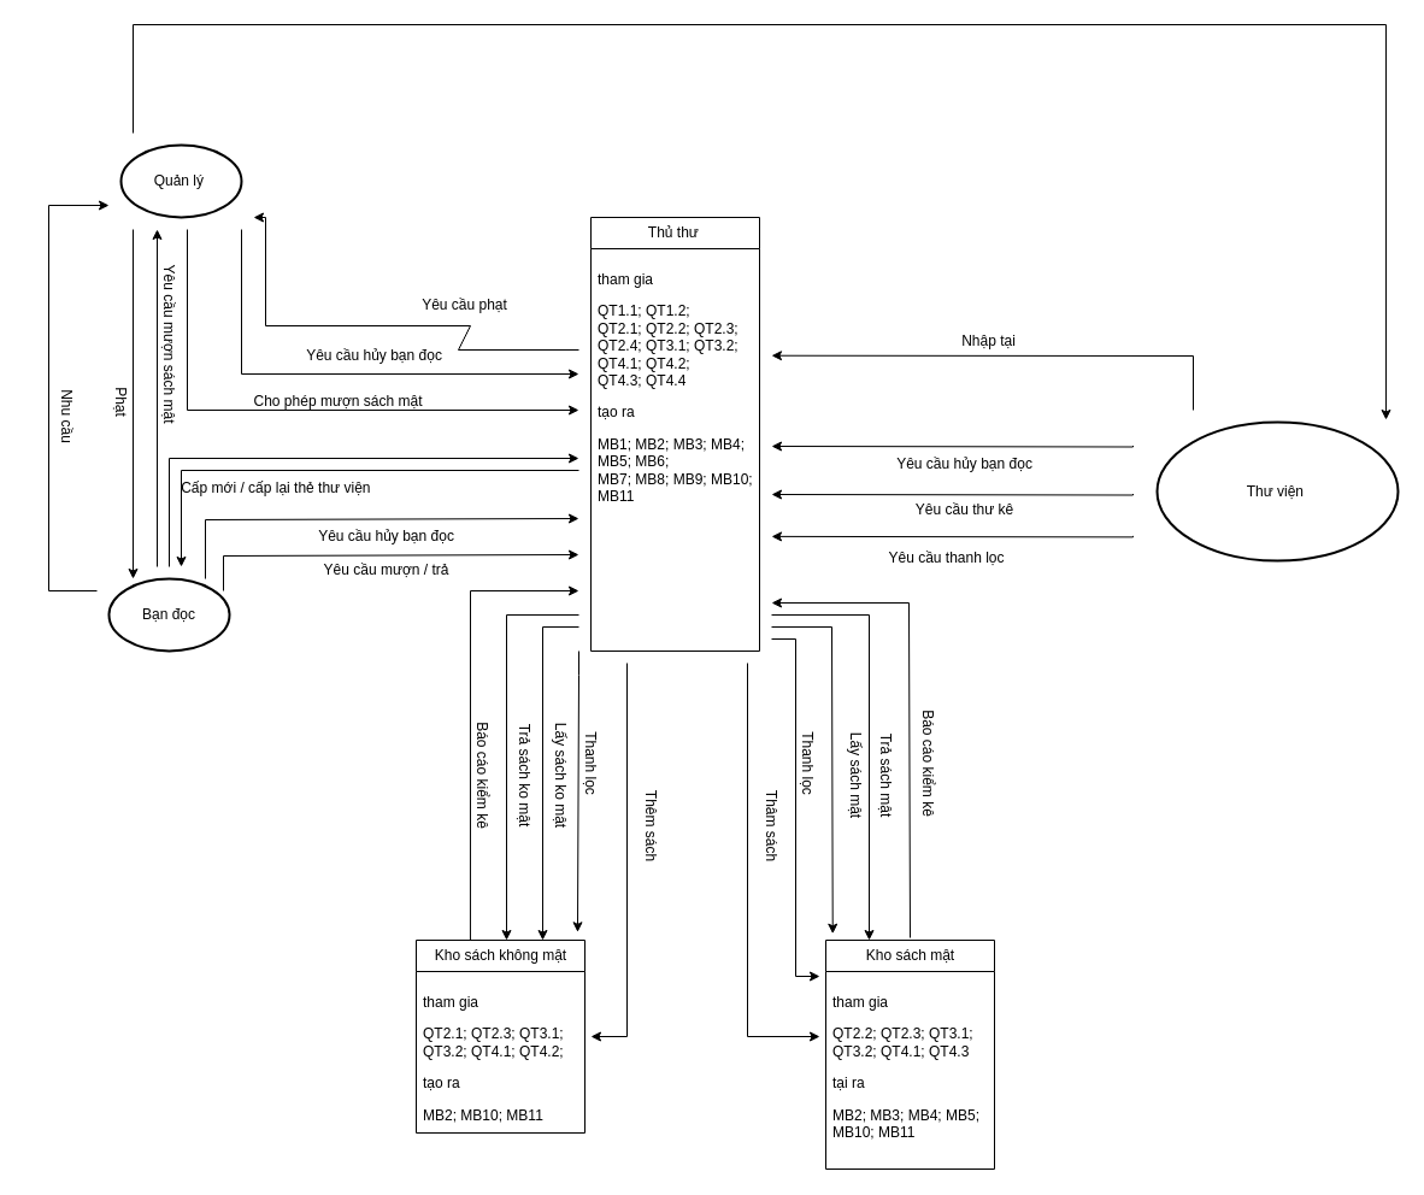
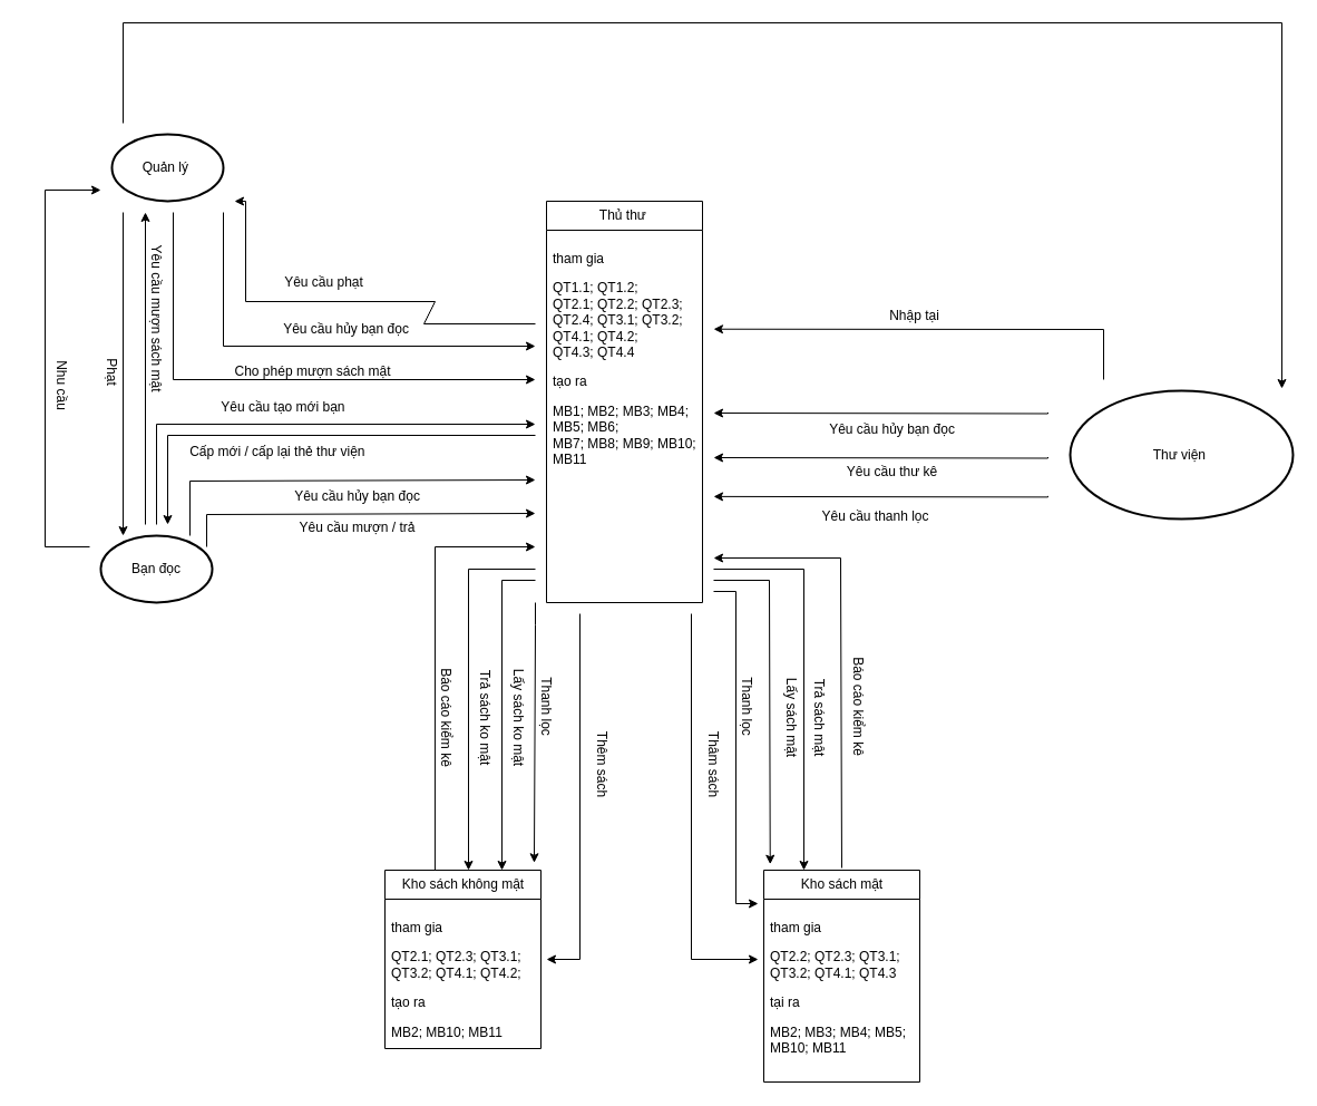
- <mxCell id="37" value="Yêu cầu phạt" style="text;html=1;align=center;verticalAlign=middle;resizable=0;points=[];autosize=1;strokeColor=none;fillColor=none;" vertex="1" parent="1"><mxGeometry x="340" y="238" width="90" height="30" as="geometry" /></mxCell>
+ <mxCell id="37" value="Yêu cầu phạt" style="text;html=1;align=center;verticalAlign=middle;resizable=0;points=[];autosize=1;strokeColor=none;fillColor=none;" vertex="1" parent="1"><mxGeometry x="245" y="238" width="90" height="30" as="geometry" /></mxCell>
+ <mxCell id="12" value="Yêu cầu tạo mới bạn&amp;nbsp;" style="text;html=1;align=center;verticalAlign=middle;resizable=0;points=[];autosize=1;strokeColor=none;fillColor=none;" parent="1" vertex="1"><mxGeometry x="185" y="350" width="140" height="30" as="geometry" /></mxCell>
- <mxCell id="14" value="Cấp mới / cấp lại thẻ thư viện&amp;nbsp;" style="text;html=1;align=center;verticalAlign=middle;resizable=0;points=[];autosize=1;strokeColor=none;fillColor=none;" vertex="1" parent="1"><mxGeometry x="140" y="390" width="180" height="30" as="geometry" /></mxCell>
+ <mxCell id="14" value="Cấp mới / cấp lại thẻ thư viện&amp;nbsp;" style="text;html=1;align=center;verticalAlign=middle;resizable=0;points=[];autosize=1;strokeColor=none;fillColor=none;" vertex="1" parent="1"><mxGeometry x="160" y="390" width="180" height="30" as="geometry" /></mxCell>
